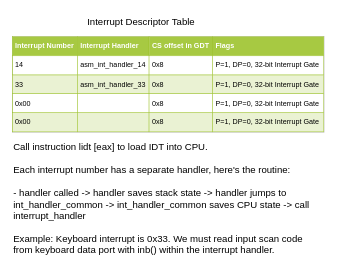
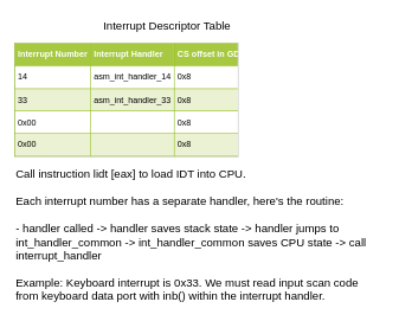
- <mxCell id="2" value="&lt;table style=&quot;width: 100% ; height: 100% ; border-collapse: collapse&quot; width=&quot;100%&quot; cellpadding=&quot;4&quot; border=&quot;1&quot;&gt;&lt;tbody&gt;&lt;tr style=&quot;background-color: #a7c942 ; color: #ffffff ; border: 1px solid #98bf21&quot;&gt;&lt;th align=&quot;left&quot;&gt;Interrupt Number&lt;br&gt;&lt;/th&gt;&lt;th align=&quot;left&quot;&gt;Interrupt Handler&lt;br&gt;&lt;/th&gt;&lt;th align=&quot;left&quot;&gt;CS offset in GDT&lt;br&gt;&lt;/th&gt;&lt;td&gt;&lt;b&gt;Flags&lt;/b&gt;&lt;br&gt;&lt;/td&gt;&lt;/tr&gt;&lt;tr style=&quot;border: 1px solid #98bf21&quot;&gt;&lt;td&gt;14&lt;/td&gt;&lt;td&gt;asm_int_handler_14&lt;br&gt;&lt;/td&gt;&lt;td&gt;0x8&lt;/td&gt;&lt;td&gt;P=1, DP=0, 32-bit Interrupt Gate&lt;br&gt;&lt;/td&gt;&lt;/tr&gt;&lt;tr style=&quot;background-color: #eaf2d3 ; border: 1px solid #98bf21&quot;&gt;&lt;td&gt;33&lt;/td&gt;&lt;td&gt;asm_int_handler_33&lt;/td&gt;&lt;td&gt;0x8&lt;br&gt;&lt;/td&gt;&lt;td&gt;P=1, DP=0, 32-bit Interrupt Gate&lt;/td&gt;&lt;/tr&gt;&lt;tr style=&quot;border: 1px solid #98bf21&quot;&gt;&lt;td&gt;0x00&lt;br&gt;&lt;/td&gt;&lt;td&gt;&lt;br&gt;&lt;/td&gt;&lt;td&gt;0x8&lt;/td&gt;&lt;td&gt;P=1, DP=0, 32-bit Interrupt Gate&lt;/td&gt;&lt;/tr&gt;&lt;tr style=&quot;background-color: #eaf2d3 ; border: 1px solid #98bf21&quot;&gt;&lt;td&gt;0x00&lt;br&gt;&lt;/td&gt;&lt;td&gt;&lt;br&gt;&lt;/td&gt;&lt;td&gt;0x8&lt;br&gt;&lt;/td&gt;&lt;td&gt;P=1, DP=0, 32-bit Interrupt Gate&lt;/td&gt;&lt;/tr&gt;&lt;/tbody&gt;&lt;/table&gt;" style="text;html=1;strokeColor=#c0c0c0;fillColor=#ffffff;overflow=fill;rounded=0;" parent="1" vertex="1"><mxGeometry x="20" y="60" width="520" height="160" as="geometry" /></mxCell>
+ <mxCell id="2" value="&lt;table style=&quot;width: 100% ; height: 100% ; border-collapse: collapse&quot; width=&quot;100%&quot; cellpadding=&quot;4&quot; border=&quot;1&quot;&gt;&lt;tbody&gt;&lt;tr style=&quot;background-color: #a7c942 ; color: #ffffff ; border: 1px solid #98bf21&quot;&gt;&lt;th align=&quot;left&quot;&gt;Interrupt Number&lt;br&gt;&lt;/th&gt;&lt;th align=&quot;left&quot;&gt;Interrupt Handler&lt;br&gt;&lt;/th&gt;&lt;th align=&quot;left&quot;&gt;CS offset in GDT&lt;br&gt;&lt;/th&gt;&lt;td&gt;&lt;b&gt;Flags&lt;/b&gt;&lt;br&gt;&lt;/td&gt;&lt;/tr&gt;&lt;tr style=&quot;border: 1px solid #98bf21&quot;&gt;&lt;td&gt;14&lt;/td&gt;&lt;td&gt;asm_int_handler_14&lt;br&gt;&lt;/td&gt;&lt;td&gt;0x8&lt;/td&gt;&lt;td&gt;P=1, DP=0, 32-bit Interrupt Gate&lt;br&gt;&lt;/td&gt;&lt;/tr&gt;&lt;tr style=&quot;background-color: #eaf2d3 ; border: 1px solid #98bf21&quot;&gt;&lt;td&gt;33&lt;/td&gt;&lt;td&gt;asm_int_handler_33&lt;/td&gt;&lt;td&gt;0x8&lt;br&gt;&lt;/td&gt;&lt;td&gt;P=1, DP=0, 32-bit Interrupt Gate&lt;/td&gt;&lt;/tr&gt;&lt;tr style=&quot;border: 1px solid #98bf21&quot;&gt;&lt;td&gt;0x00&lt;br&gt;&lt;/td&gt;&lt;td&gt;&lt;br&gt;&lt;/td&gt;&lt;td&gt;0x8&lt;/td&gt;&lt;td&gt;P=1, DP=0, 32-bit Interrupt Gate&lt;/td&gt;&lt;/tr&gt;&lt;tr style=&quot;background-color: #eaf2d3 ; border: 1px solid #98bf21&quot;&gt;&lt;td&gt;0x00&lt;br&gt;&lt;/td&gt;&lt;td&gt;&lt;br&gt;&lt;/td&gt;&lt;td&gt;0x8&lt;br&gt;&lt;/td&gt;&lt;td&gt;P=1, DP=0, 32-bit Interrupt Gate&lt;/td&gt;&lt;/tr&gt;&lt;/tbody&gt;&lt;/table&gt;" style="text;html=1;strokeColor=#c0c0c0;fillColor=#ffffff;overflow=fill;rounded=0;" parent="1" vertex="1"><mxGeometry x="20" y="60" width="315" height="160" as="geometry" /></mxCell>
